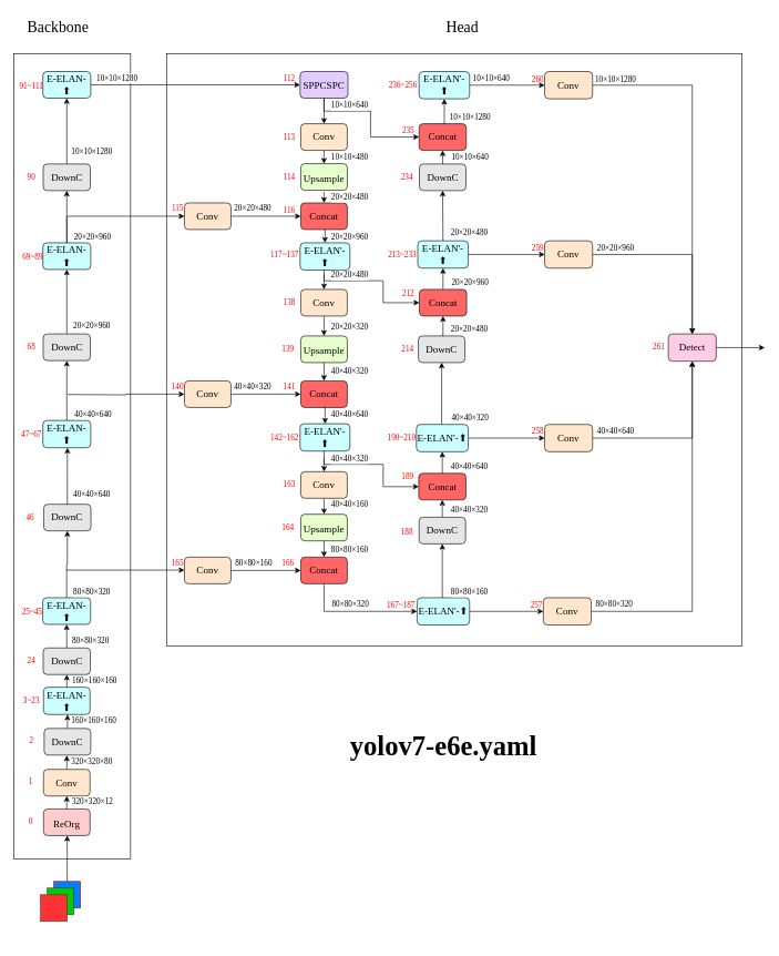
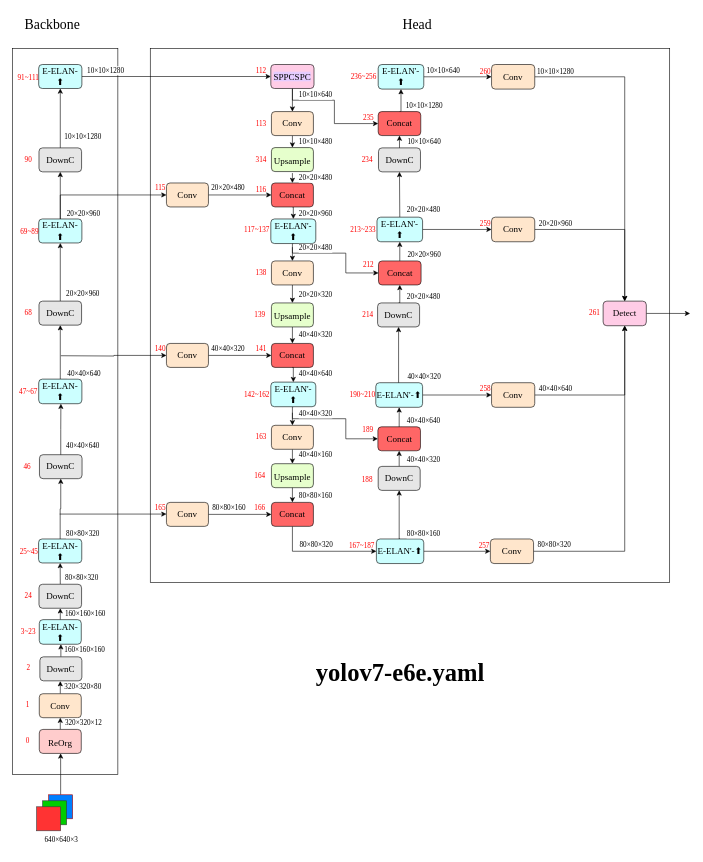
- <mxCell id="35" value="&lt;div style=&quot;font-size: 11.3pt;&quot;&gt;&lt;span style=&quot;background-color: rgb(229, 204, 255);&quot;&gt;SPPCSPC&lt;/span&gt;&lt;/div&gt;" style="rounded=1;whiteSpace=wrap;html=1;labelBackgroundColor=none;fontSize=23;fillColor=#E5CCFF;strokeColor=#000000;fontFamily=Times New Roman;" parent="1" vertex="1"><mxGeometry x="451" y="106.5" width="72" height="40" as="geometry" /></mxCell>
+ <mxCell id="35" value="&lt;div style=&quot;font-size: 11.3pt;&quot;&gt;&lt;span style=&quot;background-color: rgb(229, 204, 255);&quot;&gt;SPPCSPC&lt;/span&gt;&lt;/div&gt;" style="rounded=1;whiteSpace=wrap;html=1;labelBackgroundColor=none;fontSize=23;fillColor=#ffcce6;strokeColor=#000000;fontFamily=Times New Roman;" parent="1" vertex="1"><mxGeometry x="451" y="106.5" width="72" height="40" as="geometry" /></mxCell>
- <mxCell id="38" value="&lt;font color=&quot;#ff0000&quot;&gt;114&lt;/font&gt;" style="text;html=1;strokeColor=none;fillColor=none;align=center;verticalAlign=middle;whiteSpace=wrap;rounded=0;fontFamily=Times New Roman;" parent="1" vertex="1"><mxGeometry x="425" y="250.5" width="20" height="30" as="geometry" /></mxCell>
+ <mxCell id="38" value="&lt;font color=&quot;#ff0000&quot;&gt;314&lt;/font&gt;" style="text;html=1;strokeColor=none;fillColor=none;align=center;verticalAlign=middle;whiteSpace=wrap;rounded=0;fontFamily=Times New Roman;" parent="1" vertex="1"><mxGeometry x="425" y="250.5" width="20" height="30" as="geometry" /></mxCell>
+ <mxCell id="87" value="640×640×3" style="text;html=1;strokeColor=none;fillColor=none;align=center;verticalAlign=middle;whiteSpace=wrap;rounded=0;labelBackgroundColor=#FFFFFF;fontColor=#000000;fontFamily=Times New Roman;" parent="1" vertex="1"><mxGeometry x="71.57" y="1384" width="60" height="30" as="geometry" /></mxCell>
